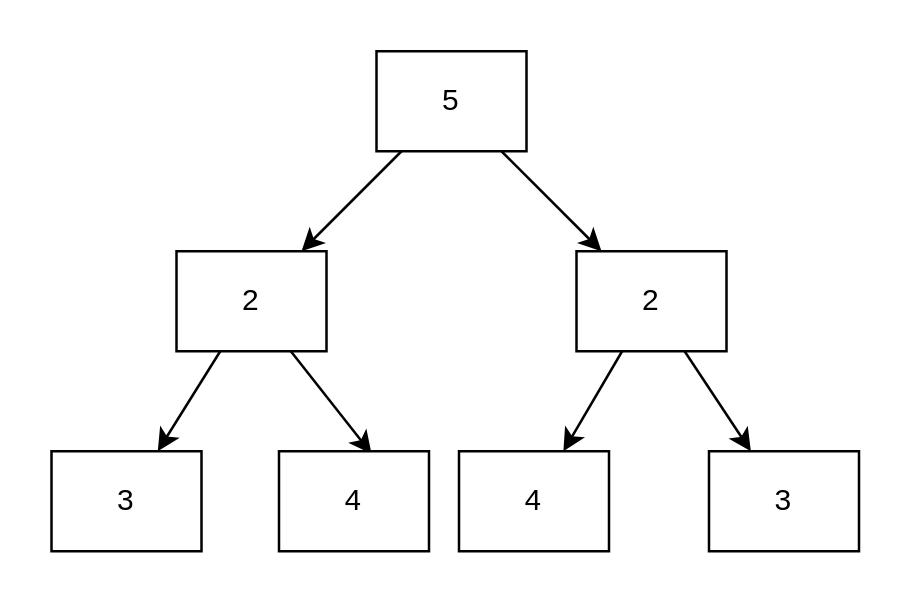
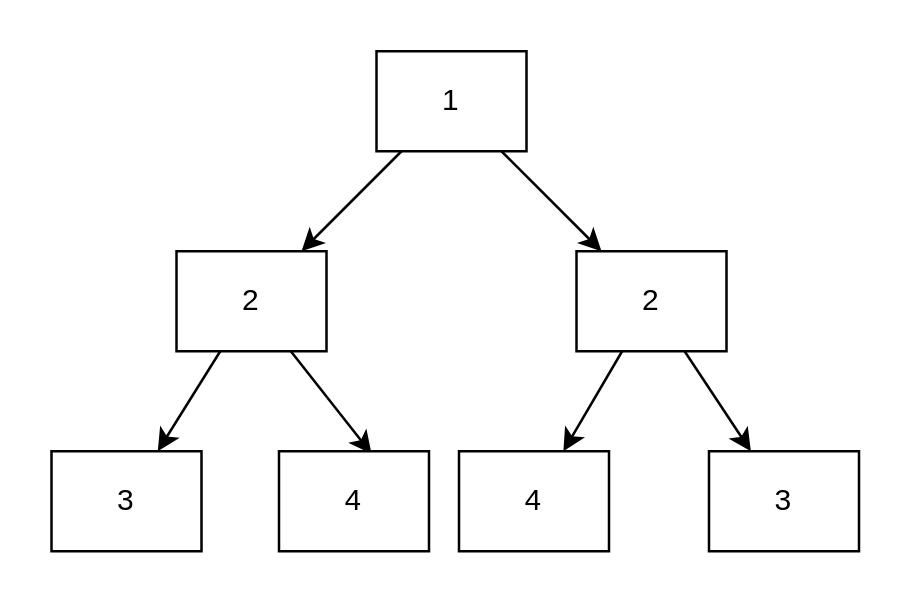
- <mxCell id="6" value="5" style="shape=partialRectangle;html=1;whiteSpace=wrap;connectable=0;overflow=hidden;fillColor=none;top=0;left=0;bottom=0;right=0;" vertex="1" parent="5"><mxGeometry width="60" height="40" as="geometry" /></mxCell>
+ <mxCell id="6" value="1" style="shape=partialRectangle;html=1;whiteSpace=wrap;connectable=0;overflow=hidden;fillColor=none;top=0;left=0;bottom=0;right=0;" vertex="1" parent="5"><mxGeometry width="60" height="40" as="geometry" /></mxCell>
